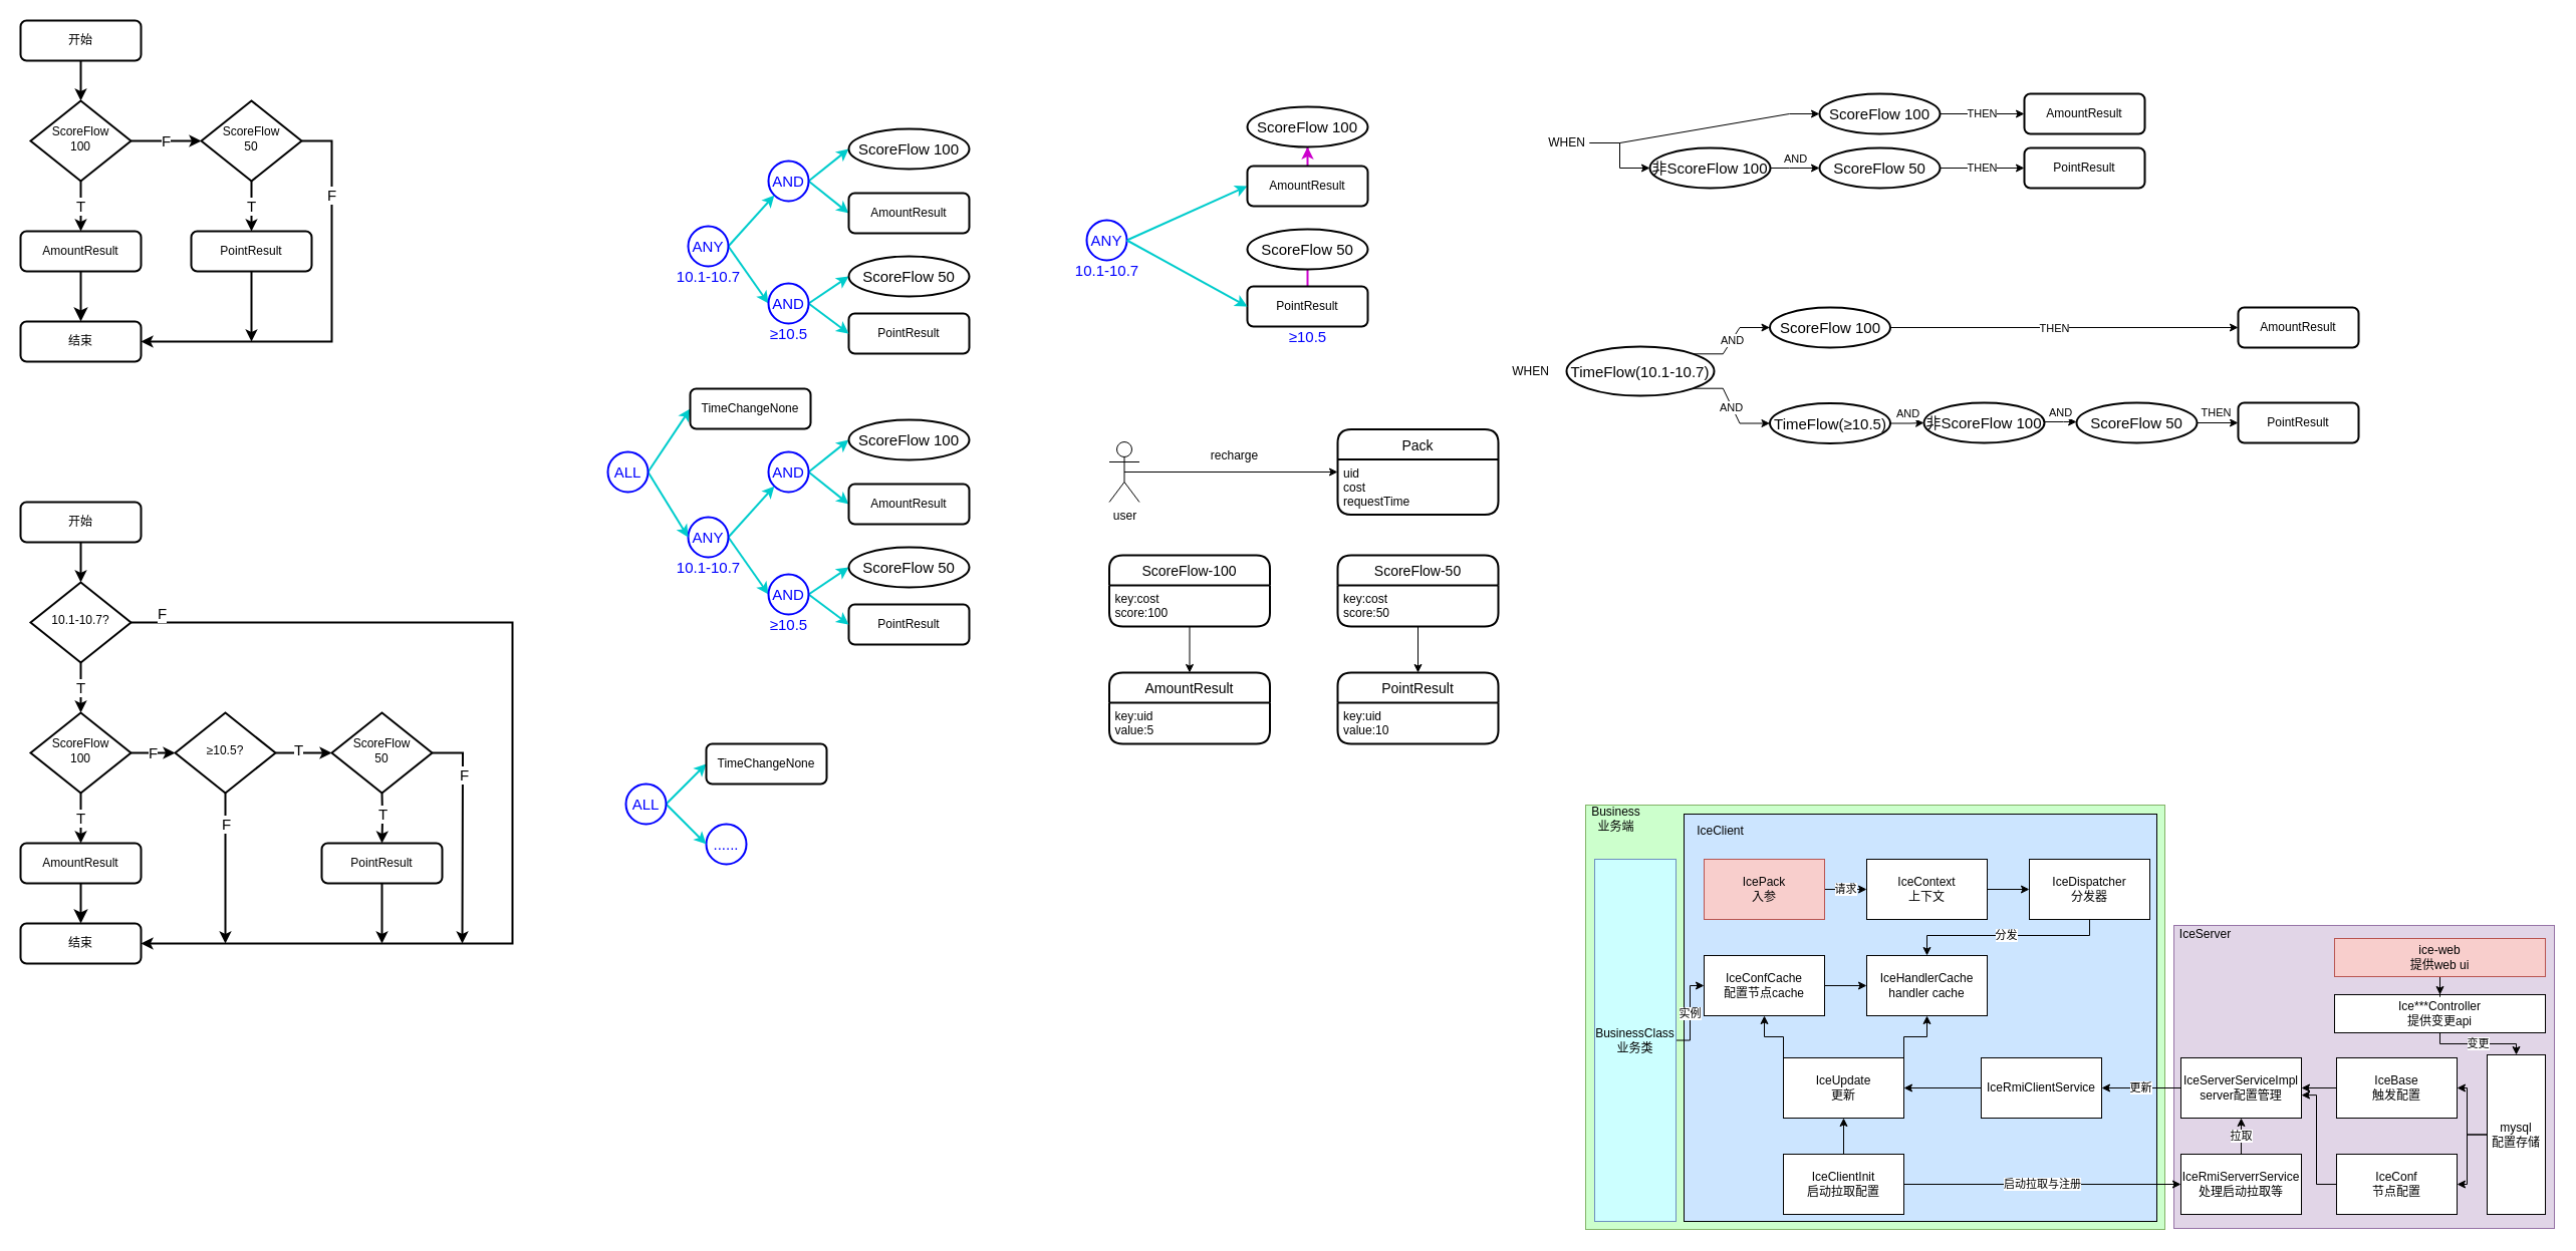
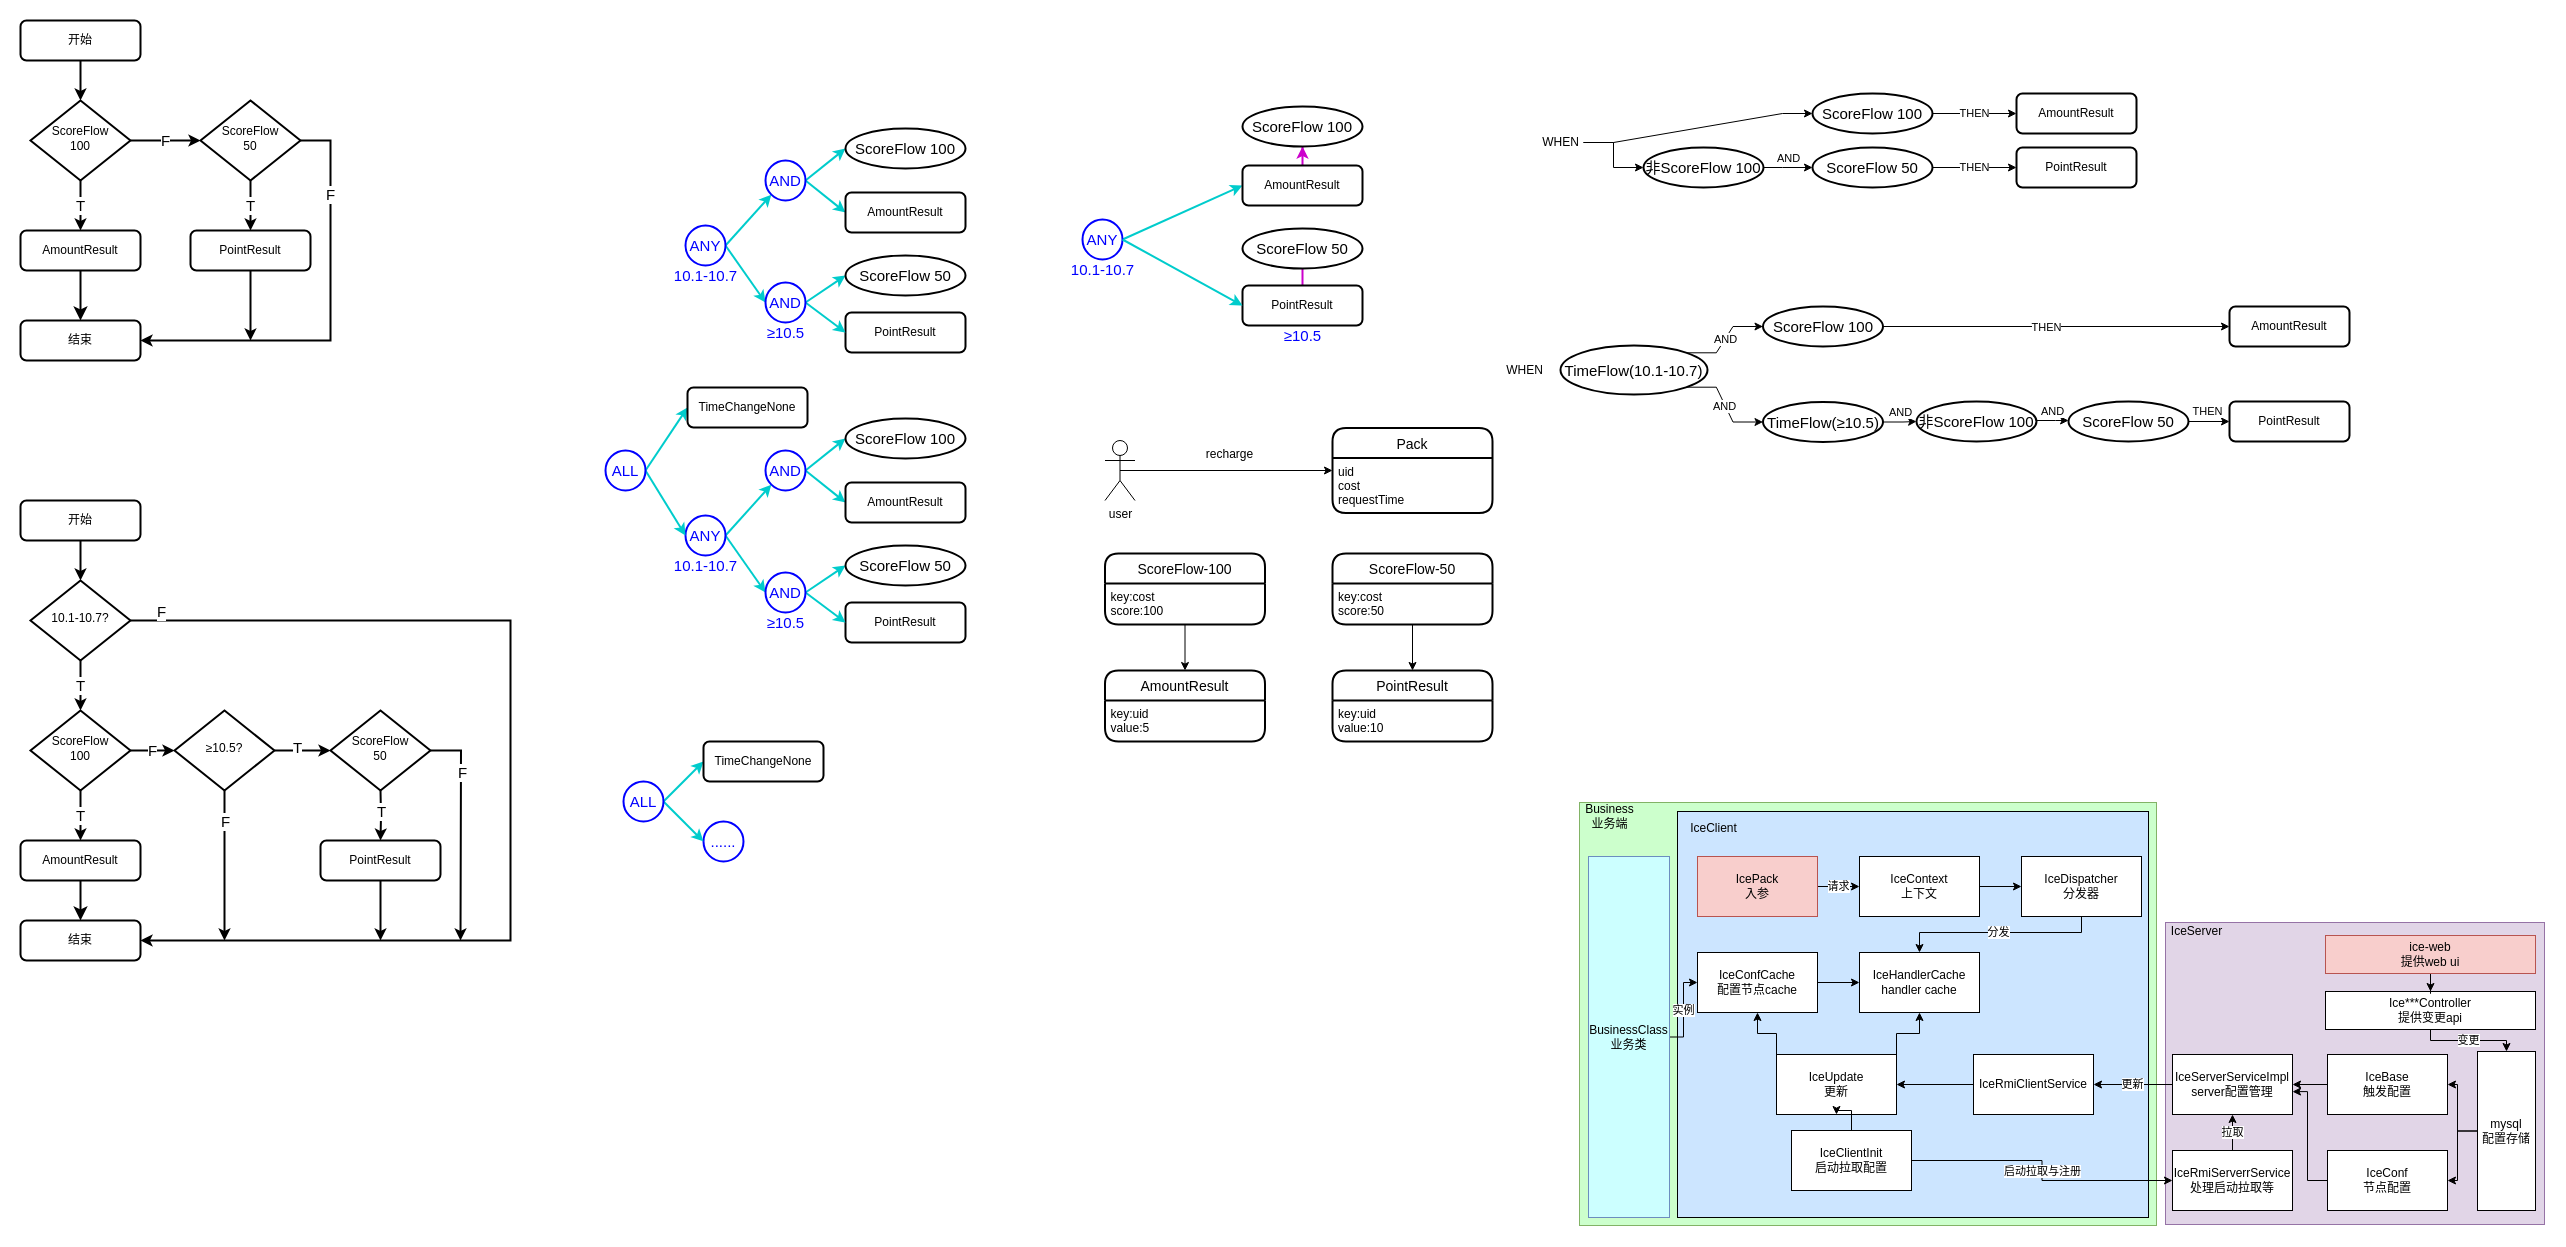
- <mxCell id="157" value="IceClientInit&lt;br&gt;启动拉取配置" style="rounded=0;whiteSpace=wrap;html=1;" parent="1" vertex="1"><mxGeometry x="1776" y="1150" width="120" height="60" as="geometry" /></mxCell>
+ <mxCell id="157" value="IceClientInit&lt;br&gt;启动拉取配置" style="rounded=0;whiteSpace=wrap;html=1;" parent="1" vertex="1"><mxGeometry x="1791" y="1130" width="120" height="60" as="geometry" /></mxCell>
